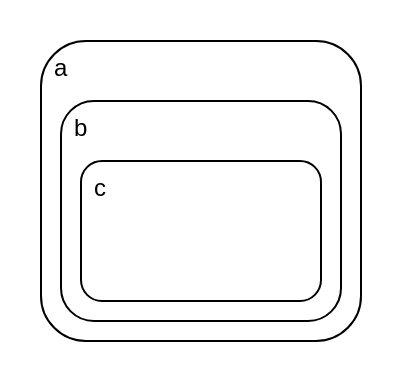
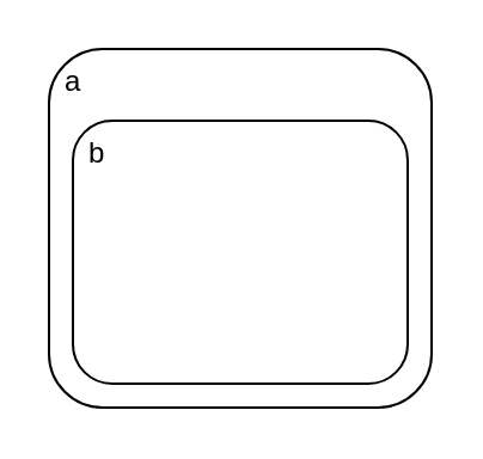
- <mxCell id="4" value="c" style="rounded=1;whiteSpace=wrap;html=1;verticalAlign=top;align=left;spacingLeft=5;" vertex="1" parent="1"><mxGeometry x="40" y="80" width="120" height="70" as="geometry" /></mxCell>
